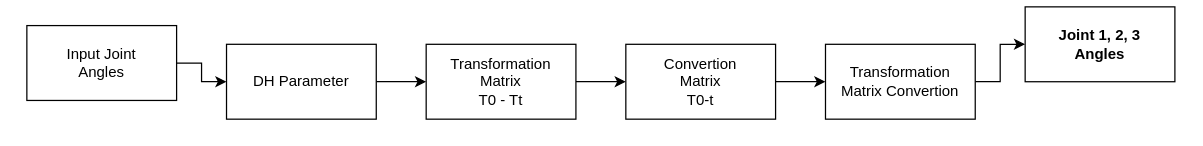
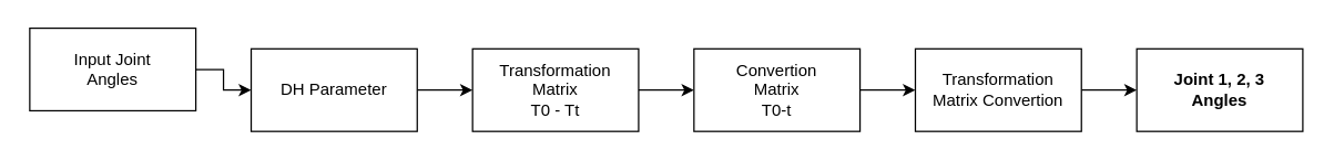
- <mxCell id="10" value="Joint 1, 2, 3&lt;div&gt;Angles&lt;/div&gt;" style="rounded=0;whiteSpace=wrap;html=1;fontStyle=1" vertex="1" parent="1"><mxGeometry x="820" y="5" width="120" height="60" as="geometry" /></mxCell>
+ <mxCell id="10" value="Joint 1, 2, 3&lt;div&gt;Angles&lt;/div&gt;" style="rounded=0;whiteSpace=wrap;html=1;fontStyle=1" vertex="1" parent="1"><mxGeometry x="820" y="35" width="120" height="60" as="geometry" /></mxCell>
